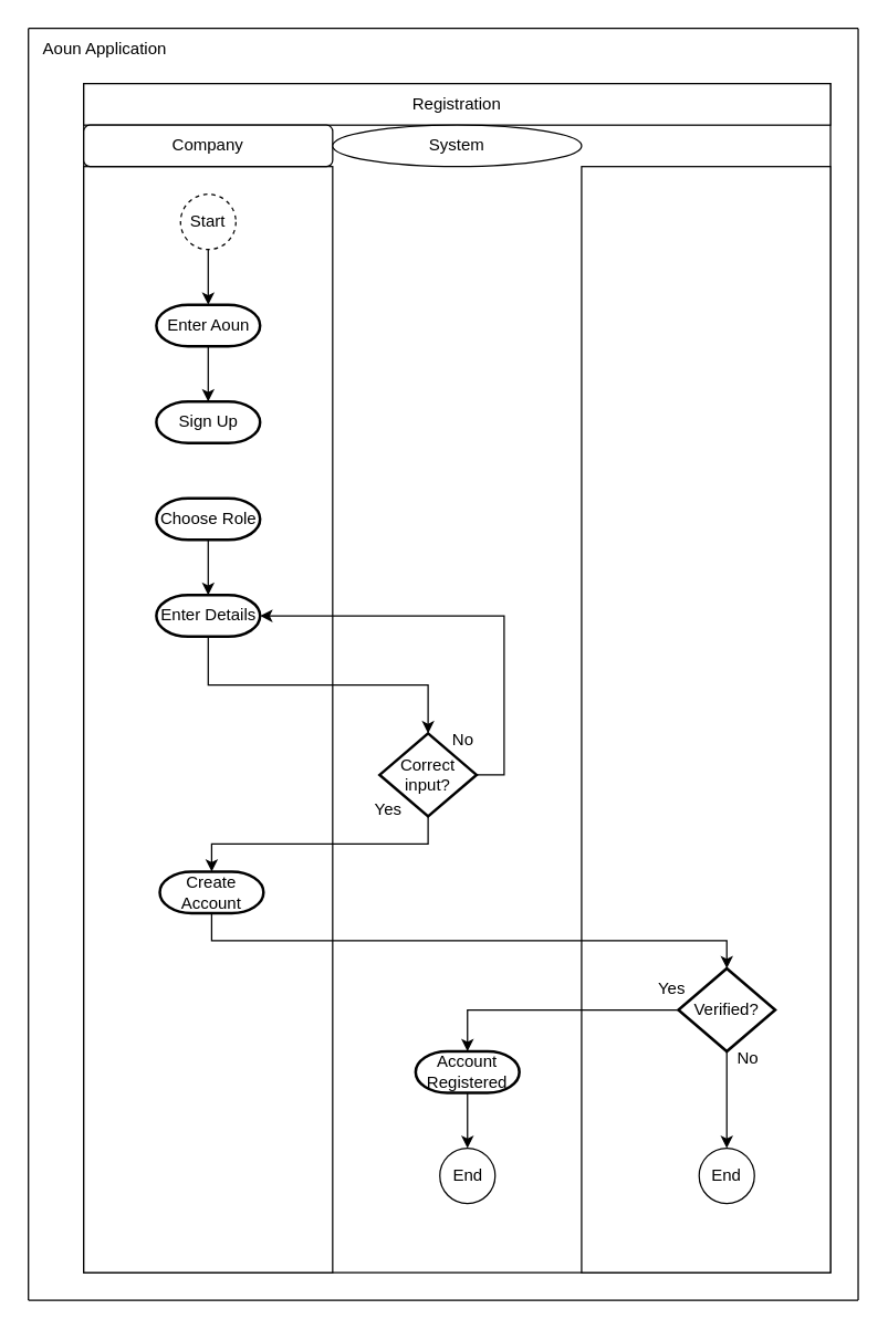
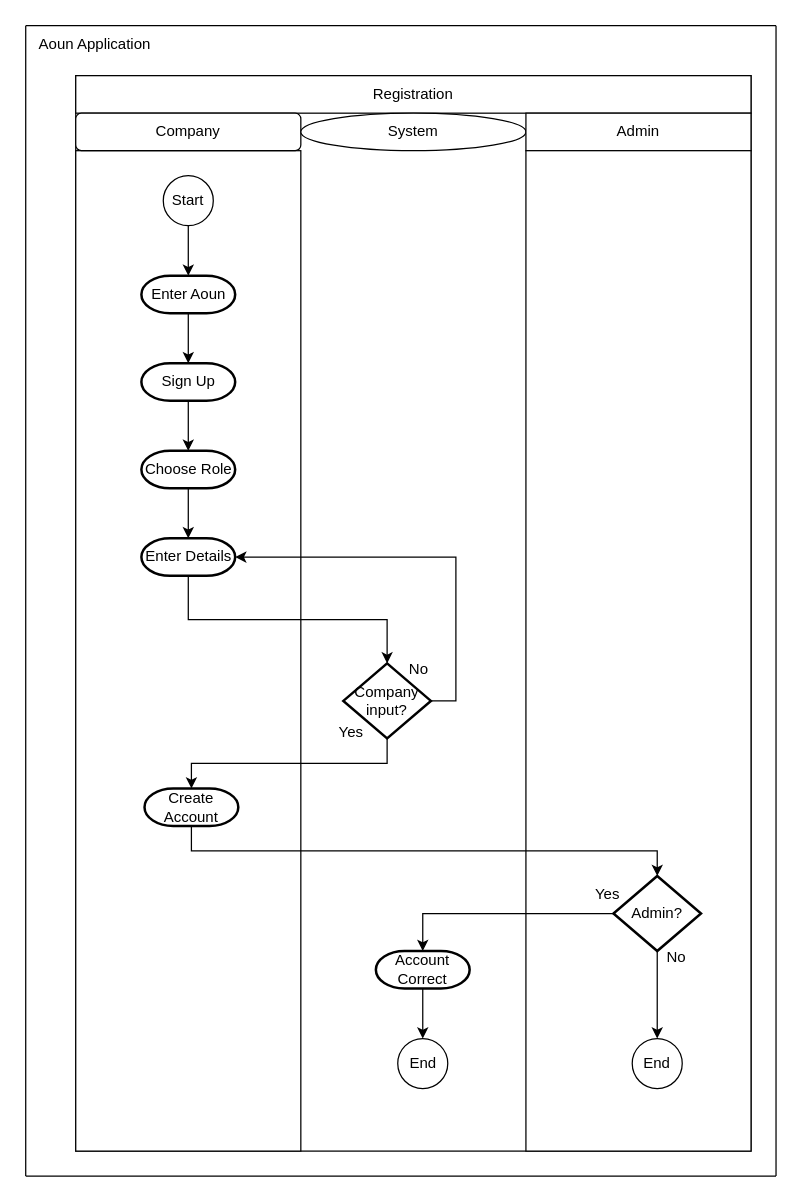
+ <mxCell id="29" value="Admin" style="rounded=0;whiteSpace=wrap;html=1;" vertex="1" parent="1"><mxGeometry x="420" y="90" width="180" height="30" as="geometry" /></mxCell>
- <mxCell id="7" value="Start" style="ellipse;whiteSpace=wrap;html=1;aspect=fixed;dashed=1;" parent="1" vertex="1"><mxGeometry x="130" y="140" width="40" height="40" as="geometry" /></mxCell>
+ <mxCell id="7" value="Start" style="ellipse;whiteSpace=wrap;html=1;aspect=fixed;" parent="1" vertex="1"><mxGeometry x="130" y="140" width="40" height="40" as="geometry" /></mxCell>
+ <mxCell id="13" style="edgeStyle=orthogonalEdgeStyle;rounded=0;orthogonalLoop=1;jettySize=auto;html=1;exitX=0.5;exitY=1;exitDx=0;exitDy=0;exitPerimeter=0;entryX=0.5;entryY=0;entryDx=0;entryDy=0;entryPerimeter=0;" parent="1" source="10" target="12" edge="1"><mxGeometry relative="1" as="geometry" /></mxCell>
- <mxCell id="23" value="Correct input?" style="strokeWidth=2;html=1;shape=mxgraph.flowchart.decision;whiteSpace=wrap;" parent="1" vertex="1"><mxGeometry x="274" y="530" width="70" height="60" as="geometry" /></mxCell>
+ <mxCell id="23" value="Company input?" style="strokeWidth=2;html=1;shape=mxgraph.flowchart.decision;whiteSpace=wrap;" parent="1" vertex="1"><mxGeometry x="274" y="530" width="70" height="60" as="geometry" /></mxCell>
- <mxCell id="32" value="Verified?" style="strokeWidth=2;html=1;shape=mxgraph.flowchart.decision;whiteSpace=wrap;" vertex="1" parent="1"><mxGeometry x="490" y="700" width="70" height="60" as="geometry" /></mxCell>
+ <mxCell id="32" value="Admin?" style="strokeWidth=2;html=1;shape=mxgraph.flowchart.decision;whiteSpace=wrap;" vertex="1" parent="1"><mxGeometry x="490" y="700" width="70" height="60" as="geometry" /></mxCell>
- <mxCell id="15" value="Account Registered" style="strokeWidth=2;html=1;shape=mxgraph.flowchart.terminator;whiteSpace=wrap;" parent="1" vertex="1"><mxGeometry x="300" y="760" width="75" height="30" as="geometry" /></mxCell>
+ <mxCell id="15" value="Account Correct" style="strokeWidth=2;html=1;shape=mxgraph.flowchart.terminator;whiteSpace=wrap;" parent="1" vertex="1"><mxGeometry x="300" y="760" width="75" height="30" as="geometry" /></mxCell>
